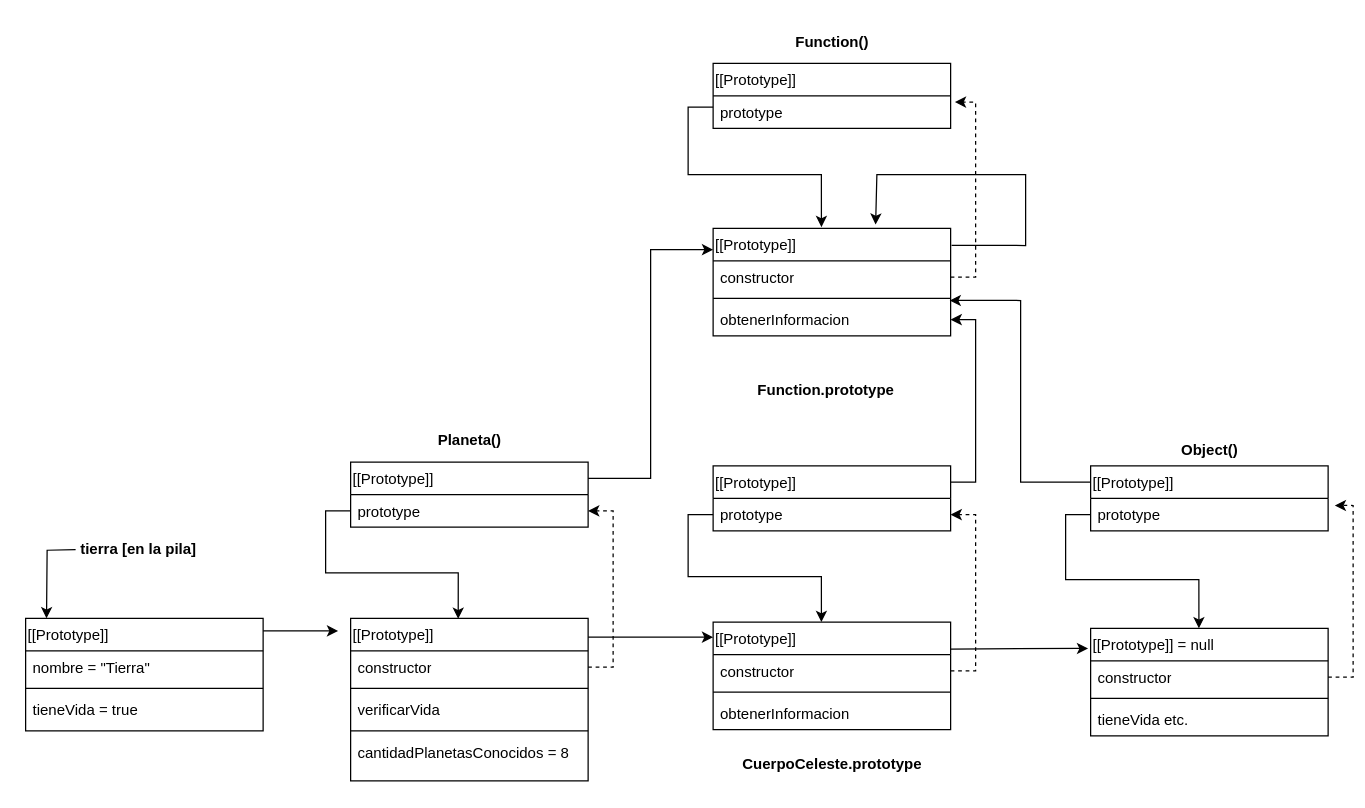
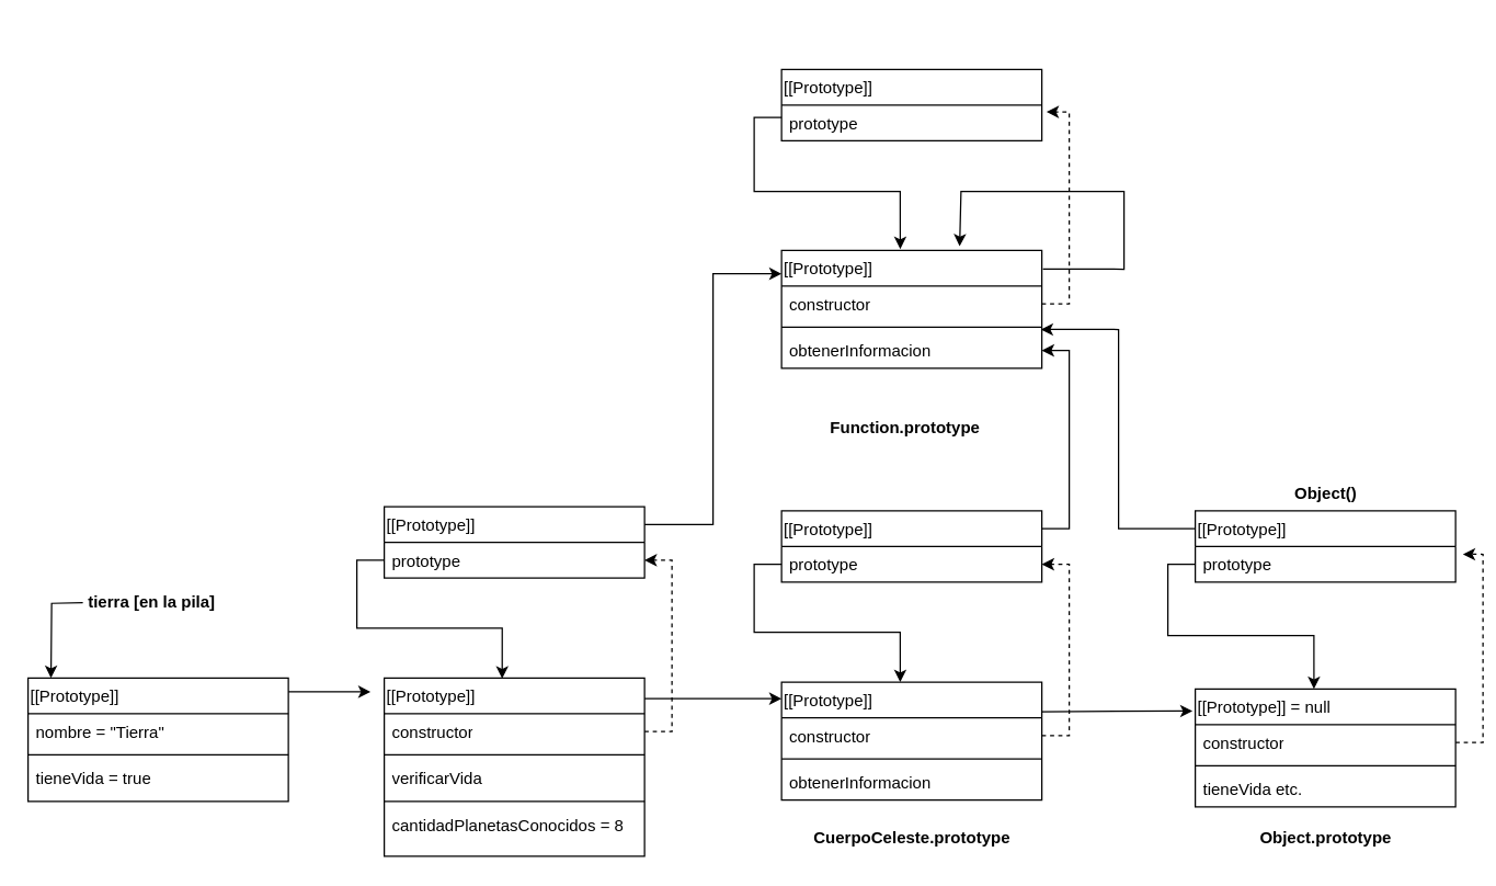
- <mxCell id="32" value="Function()" style="text;align=center;fontStyle=1;verticalAlign=middle;spacingLeft=3;spacingRight=3;strokeColor=none;rotatable=0;points=[[0,0.5],[1,0.5]];portConstraint=eastwest;html=1;" vertex="1" parent="1"><mxGeometry x="625" y="20" width="80" height="26" as="geometry" /></mxCell>
- <mxCell id="15" value="Planeta()" style="text;align=center;fontStyle=1;verticalAlign=middle;spacingLeft=3;spacingRight=3;strokeColor=none;rotatable=0;points=[[0,0.5],[1,0.5]];portConstraint=eastwest;html=1;" vertex="1" parent="1"><mxGeometry x="335" y="339" width="80" height="26" as="geometry" /></mxCell>
+ <mxCell id="53" value="Object.prototype" style="text;align=center;fontStyle=1;verticalAlign=middle;spacingLeft=3;spacingRight=3;strokeColor=none;rotatable=0;points=[[0,0.5],[1,0.5]];portConstraint=eastwest;html=1;" vertex="1" parent="1"><mxGeometry x="927" y="598" width="80" height="26" as="geometry" /></mxCell>
